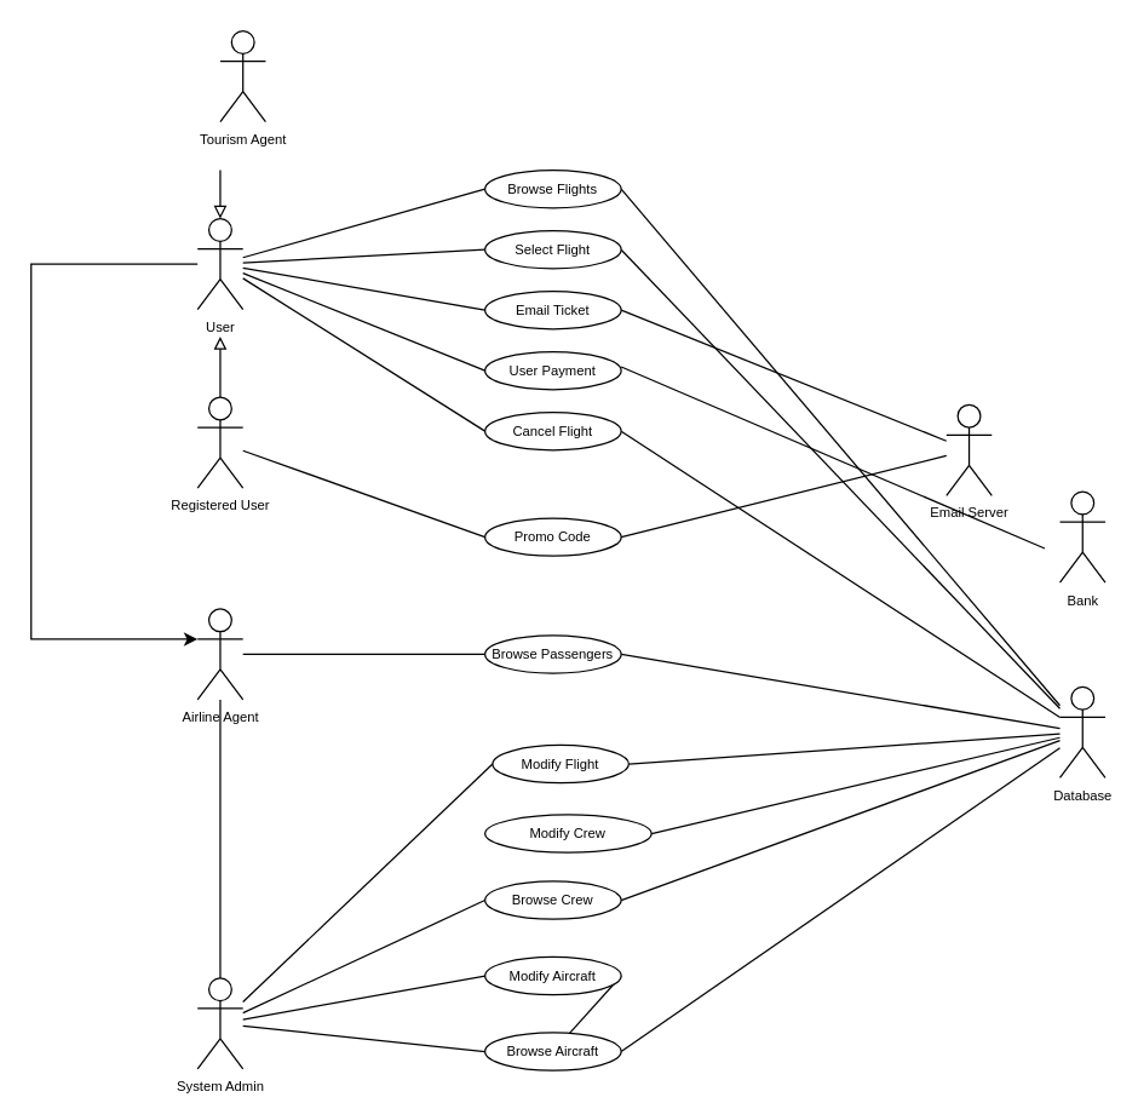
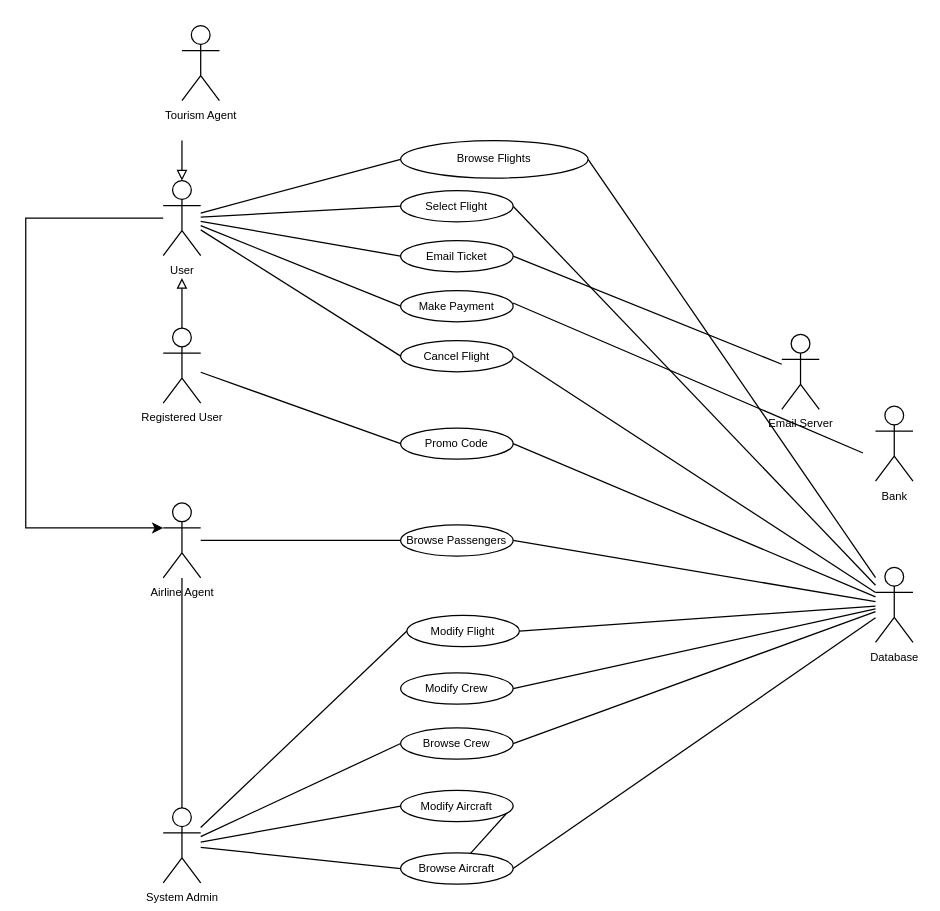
- <mxCell id="30" value="Browse Flights" style="ellipse;whiteSpace=wrap;html=1;fontSize=9;" parent="1" vertex="1"><mxGeometry x="320" y="112" width="90" height="25" as="geometry" /></mxCell>
+ <mxCell id="30" value="Browse Flights" style="ellipse;whiteSpace=wrap;html=1;fontSize=9;" parent="1" vertex="1"><mxGeometry x="320" y="112" width="150" height="30" as="geometry" /></mxCell>
- <mxCell id="46" value="User Payment" style="ellipse;whiteSpace=wrap;html=1;fontSize=9;" parent="1" vertex="1"><mxGeometry x="320" y="232" width="90" height="25" as="geometry" /></mxCell>
+ <mxCell id="46" value="Make Payment" style="ellipse;whiteSpace=wrap;html=1;fontSize=9;" parent="1" vertex="1"><mxGeometry x="320" y="232" width="90" height="25" as="geometry" /></mxCell>
- <mxCell id="41" style="edgeStyle=none;rounded=0;orthogonalLoop=1;jettySize=auto;html=1;exitX=1;exitY=0.5;exitDx=0;exitDy=0;endArrow=none;endFill=0;" parent="1" source="42" target="47" edge="1"><mxGeometry relative="1" as="geometry" /></mxCell>
+ <mxCell id="41" style="edgeStyle=none;rounded=0;orthogonalLoop=1;jettySize=auto;html=1;exitX=1;exitY=0.5;exitDx=0;exitDy=0;endArrow=none;endFill=0;" parent="1" source="42" target="43" edge="1"><mxGeometry relative="1" as="geometry" /></mxCell>
- <mxCell id="34" value="Modify Crew" style="ellipse;whiteSpace=wrap;html=1;fontSize=9;" parent="1" vertex="1"><mxGeometry x="320" y="538" width="110" height="25" as="geometry" /></mxCell>
+ <mxCell id="34" value="Modify Crew" style="ellipse;whiteSpace=wrap;html=1;fontSize=9;" parent="1" vertex="1"><mxGeometry x="320" y="538" width="90" height="25" as="geometry" /></mxCell>
